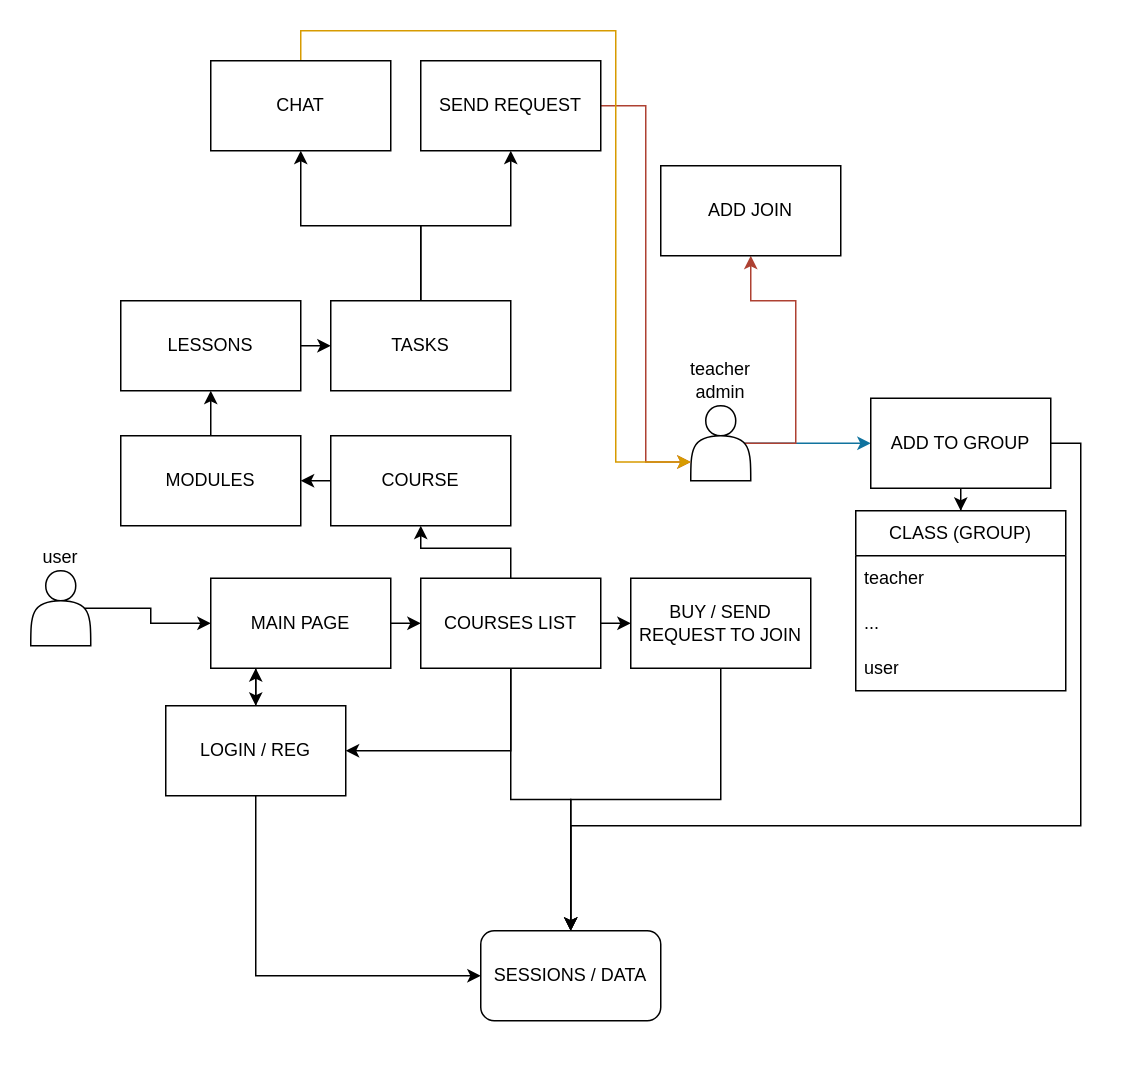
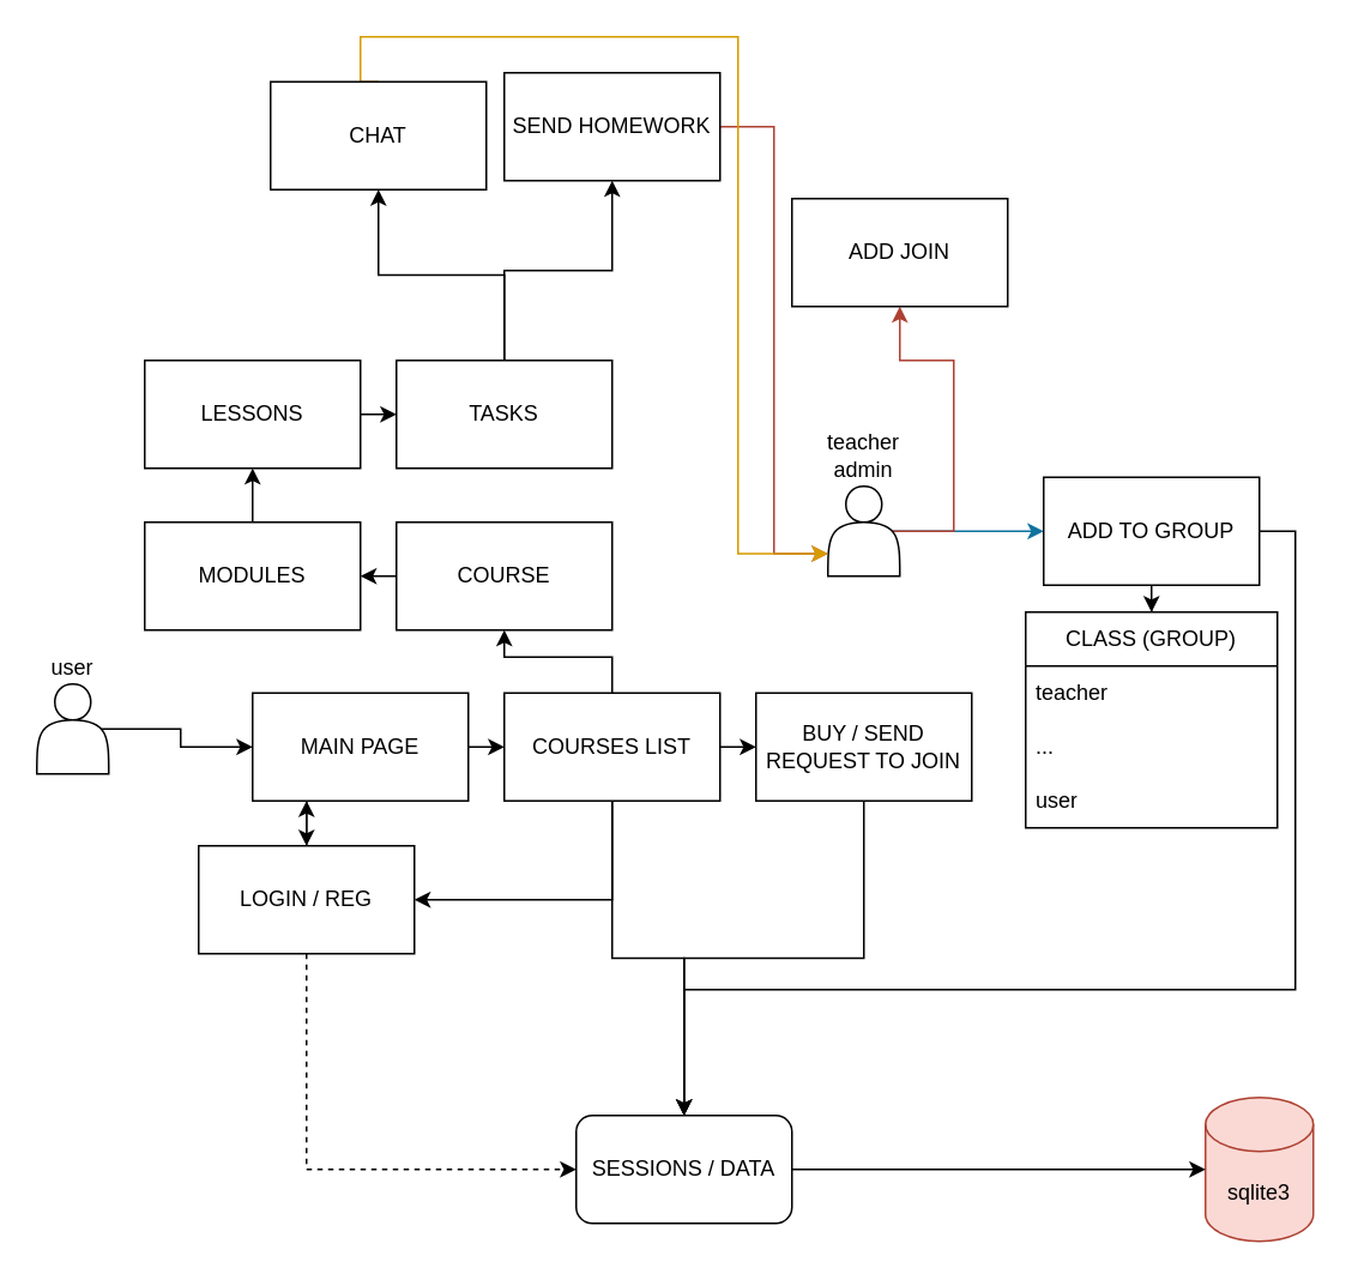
- <mxCell id="43" value="CHAT" style="rounded=0;whiteSpace=wrap;html=1;" vertex="1" parent="1"><mxGeometry x="140" y="40" width="120" height="60" as="geometry" /></mxCell>
+ <mxCell id="43" value="CHAT" style="rounded=0;whiteSpace=wrap;html=1;" vertex="1" parent="1"><mxGeometry x="150" y="45" width="120" height="60" as="geometry" /></mxCell>
- <mxCell id="40" value="SEND REQUEST" style="rounded=0;whiteSpace=wrap;html=1;" vertex="1" parent="1"><mxGeometry x="280" y="40" width="120" height="60" as="geometry" /></mxCell>
+ <mxCell id="40" value="SEND HOMEWORK" style="rounded=0;whiteSpace=wrap;html=1;" vertex="1" parent="1"><mxGeometry x="280" y="40" width="120" height="60" as="geometry" /></mxCell>
- <mxCell id="8" style="edgeStyle=orthogonalEdgeStyle;rounded=0;orthogonalLoop=1;jettySize=auto;html=1;exitX=0.5;exitY=1;exitDx=0;exitDy=0;entryX=0;entryY=0.5;entryDx=0;entryDy=0;" edge="1" parent="1" source="10" target="28"><mxGeometry relative="1" as="geometry" /></mxCell>
+ <mxCell id="8" style="edgeStyle=orthogonalEdgeStyle;rounded=0;orthogonalLoop=1;jettySize=auto;html=1;exitX=0.5;exitY=1;exitDx=0;exitDy=0;entryX=0;entryY=0.5;entryDx=0;entryDy=0;dashed=1;" edge="1" parent="1" source="10" target="28"><mxGeometry relative="1" as="geometry" /></mxCell>
+ <mxCell id="29" style="edgeStyle=orthogonalEdgeStyle;rounded=0;orthogonalLoop=1;jettySize=auto;html=1;exitX=1;exitY=0.5;exitDx=0;exitDy=0;entryX=0;entryY=0.5;entryDx=0;entryDy=0;entryPerimeter=0;" edge="1" parent="1" source="28" target="2"><mxGeometry relative="1" as="geometry" /></mxCell>
+ <mxCell id="2" value="sqlite3" style="shape=cylinder3;whiteSpace=wrap;html=1;boundedLbl=1;backgroundOutline=1;size=15;fillColor=#fad9d5;strokeColor=#ae4132;" vertex="1" parent="1"><mxGeometry x="670" y="610" width="60" height="80" as="geometry" /></mxCell>
